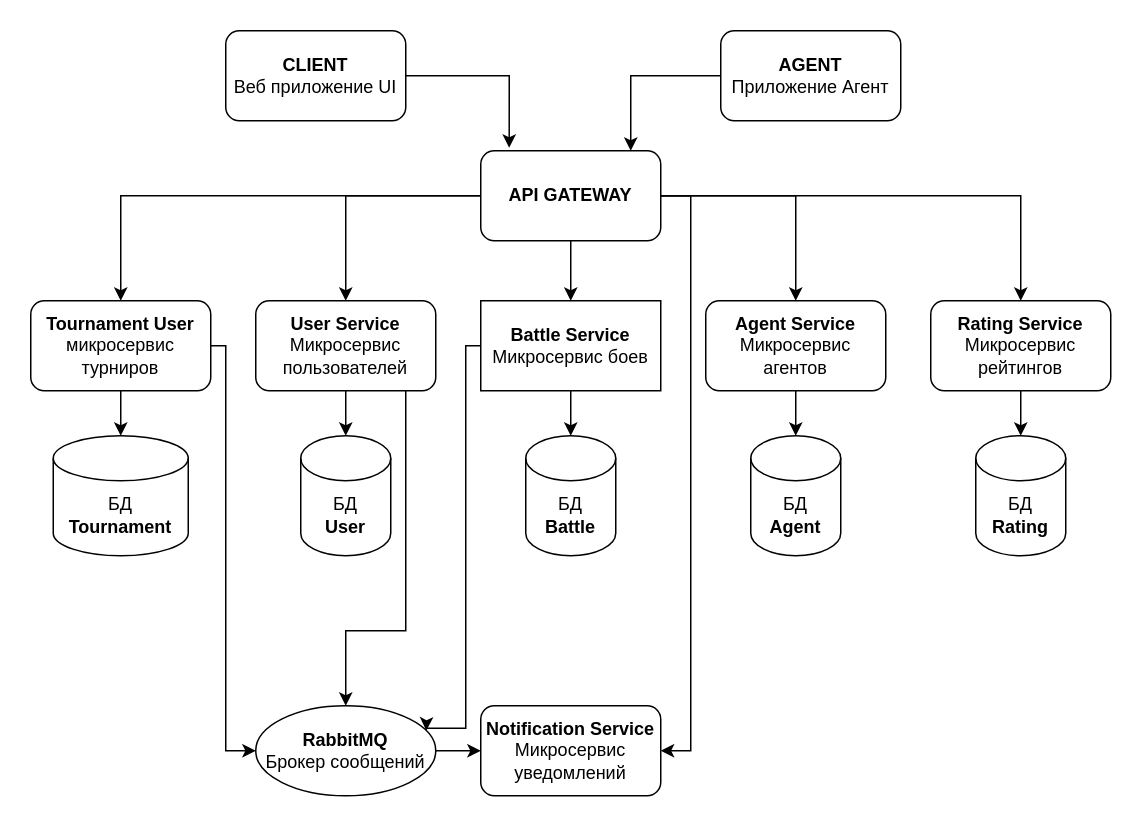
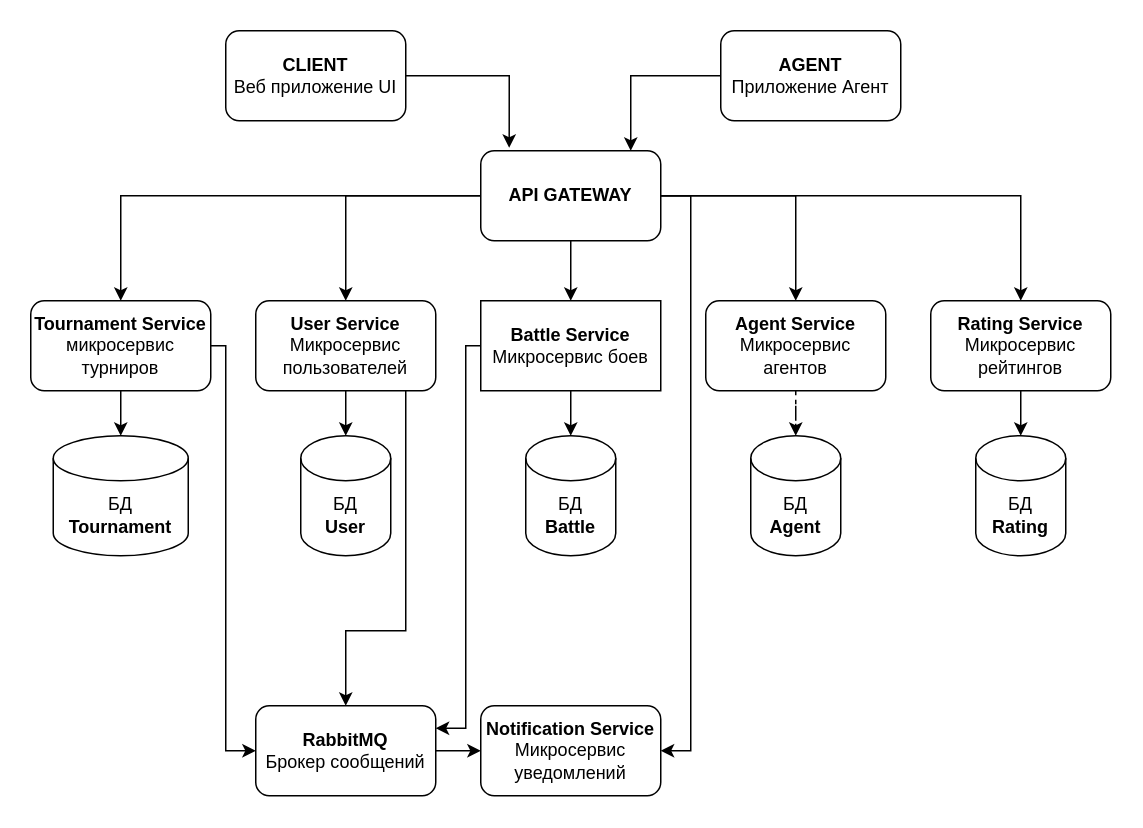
- <mxCell id="15" value="&lt;b&gt;Tournament User&lt;/b&gt;&lt;div&gt;микросервис турниров&lt;/div&gt;" style="rounded=1;whiteSpace=wrap;html=1;" vertex="1" parent="1"><mxGeometry x="20" y="200" width="120" height="60" as="geometry" /></mxCell>
+ <mxCell id="15" value="&lt;b&gt;Tournament Service&lt;/b&gt;&lt;div&gt;микросервис турниров&lt;/div&gt;" style="rounded=1;whiteSpace=wrap;html=1;" vertex="1" parent="1"><mxGeometry x="20" y="200" width="120" height="60" as="geometry" /></mxCell>
- <mxCell id="22" style="edgeStyle=orthogonalEdgeStyle;rounded=0;orthogonalLoop=1;jettySize=auto;html=1;" edge="1" parent="1" source="23" target="32"><mxGeometry relative="1" as="geometry" /></mxCell>
+ <mxCell id="22" style="edgeStyle=orthogonalEdgeStyle;rounded=0;orthogonalLoop=1;jettySize=auto;html=1;dashed=1;" edge="1" parent="1" source="23" target="32"><mxGeometry relative="1" as="geometry" /></mxCell>
- <mxCell id="28" value="&lt;div&gt;&lt;b&gt;RabbitMQ&lt;/b&gt;&lt;/div&gt;Брокер сообщений" style="ellipse;whiteSpace=wrap;html=1;" vertex="1" parent="1"><mxGeometry x="170" y="470" width="120" height="60" as="geometry" /></mxCell>
+ <mxCell id="28" value="&lt;div&gt;&lt;b&gt;RabbitMQ&lt;/b&gt;&lt;/div&gt;Брокер сообщений" style="rounded=1;whiteSpace=wrap;html=1;" vertex="1" parent="1"><mxGeometry x="170" y="470" width="120" height="60" as="geometry" /></mxCell>
